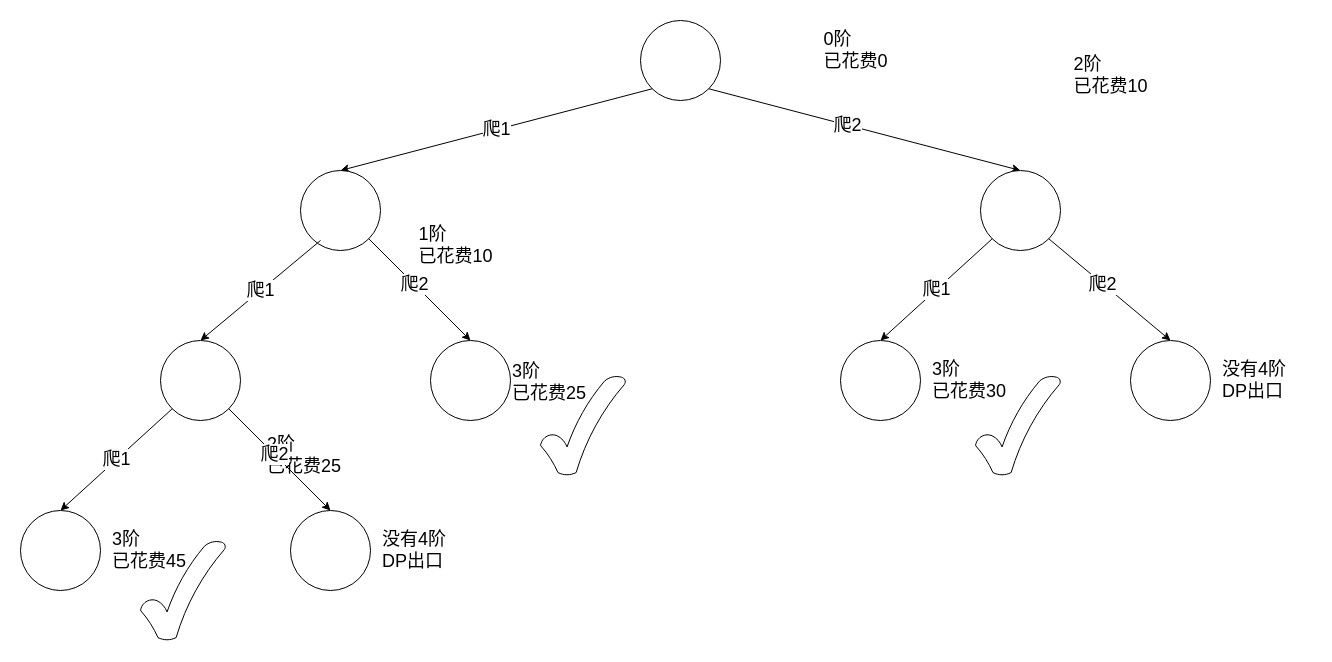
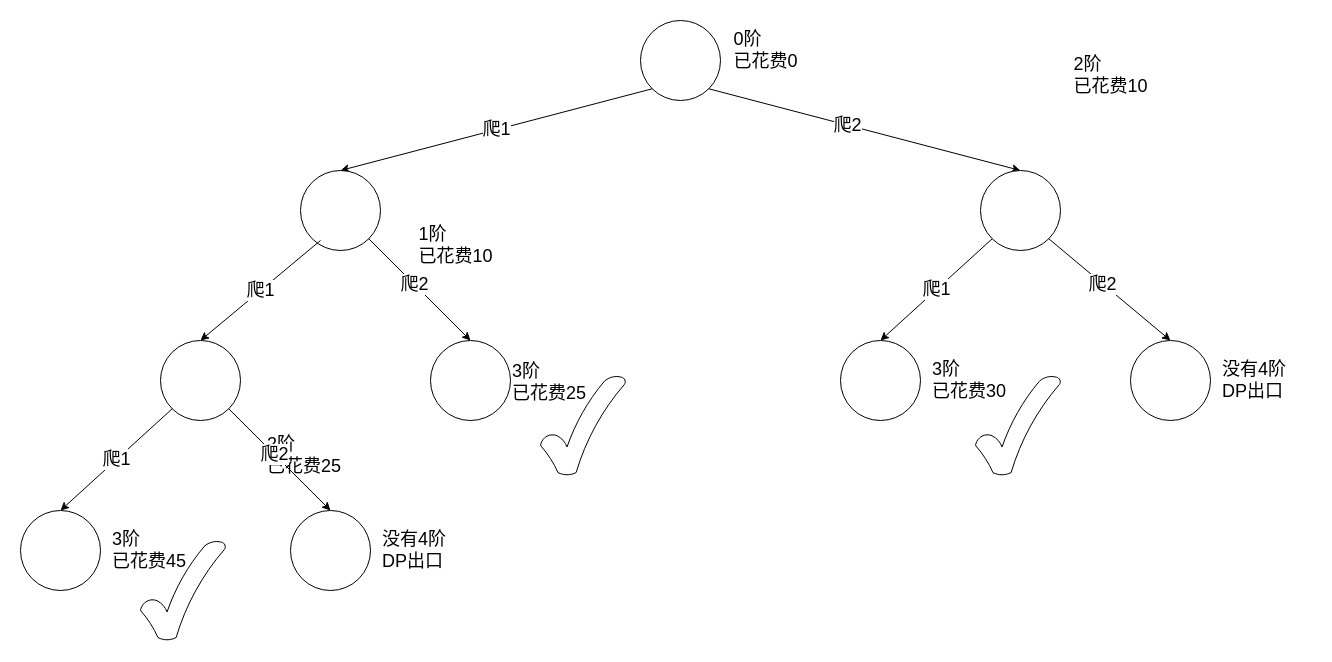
- <mxCell id="8" value="&lt;div style=&quot;text-align: left;&quot;&gt;&lt;span style=&quot;font-size: 18px; background-color: initial;&quot;&gt;0阶&lt;/span&gt;&lt;/div&gt;&lt;font style=&quot;font-size: 18px;&quot;&gt;&lt;div style=&quot;text-align: left;&quot;&gt;&lt;span style=&quot;background-color: initial;&quot;&gt;已花费0&lt;/span&gt;&lt;/div&gt;&lt;/font&gt;" style="text;html=1;align=center;verticalAlign=middle;resizable=0;points=[];autosize=1;strokeColor=none;fillColor=none;" vertex="1" parent="1"><mxGeometry x="810" y="20" width="90" height="60" as="geometry" /></mxCell>
+ <mxCell id="8" value="&lt;div style=&quot;text-align: left;&quot;&gt;&lt;span style=&quot;font-size: 18px; background-color: initial;&quot;&gt;0阶&lt;/span&gt;&lt;/div&gt;&lt;font style=&quot;font-size: 18px;&quot;&gt;&lt;div style=&quot;text-align: left;&quot;&gt;&lt;span style=&quot;background-color: initial;&quot;&gt;已花费0&lt;/span&gt;&lt;/div&gt;&lt;/font&gt;" style="text;html=1;align=center;verticalAlign=middle;resizable=0;points=[];autosize=1;strokeColor=none;fillColor=none;" vertex="1" parent="1"><mxGeometry x="720" y="20" width="90" height="60" as="geometry" /></mxCell>
